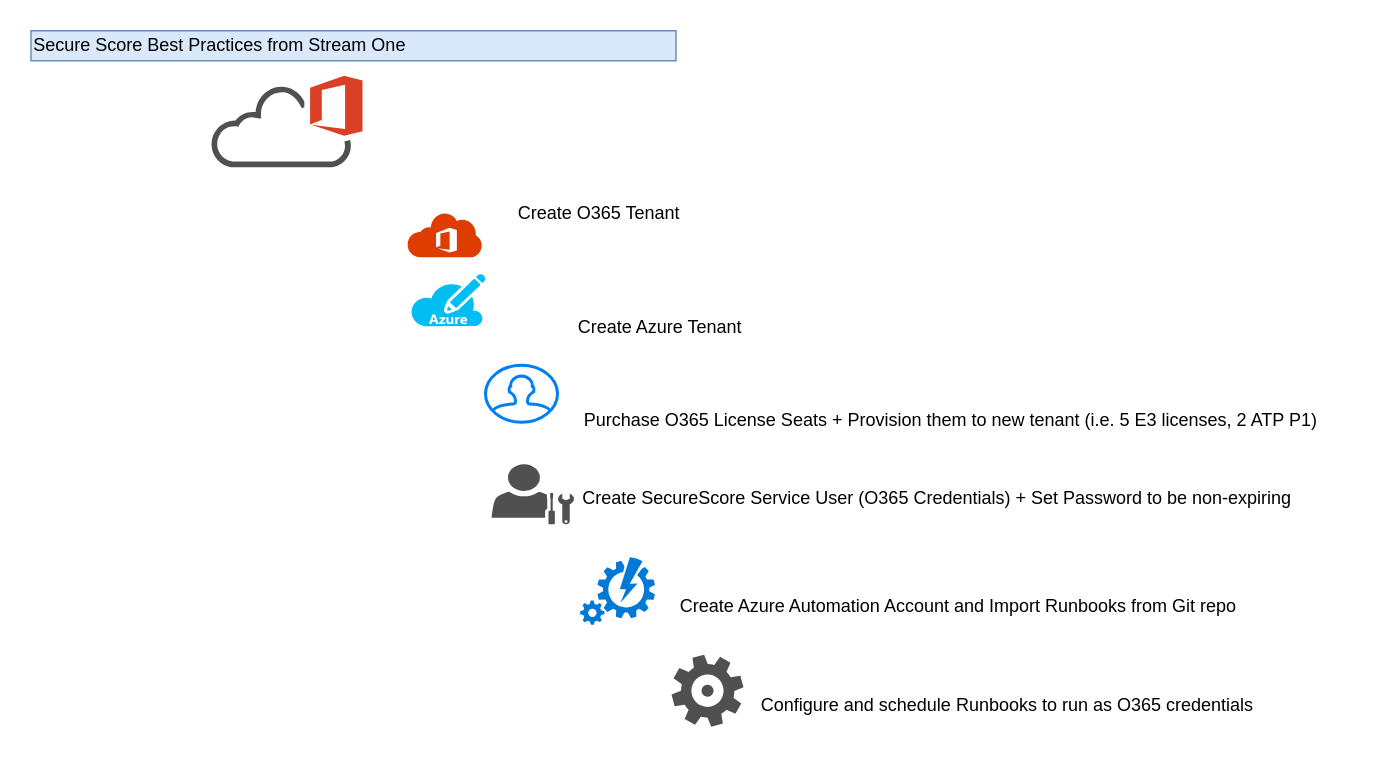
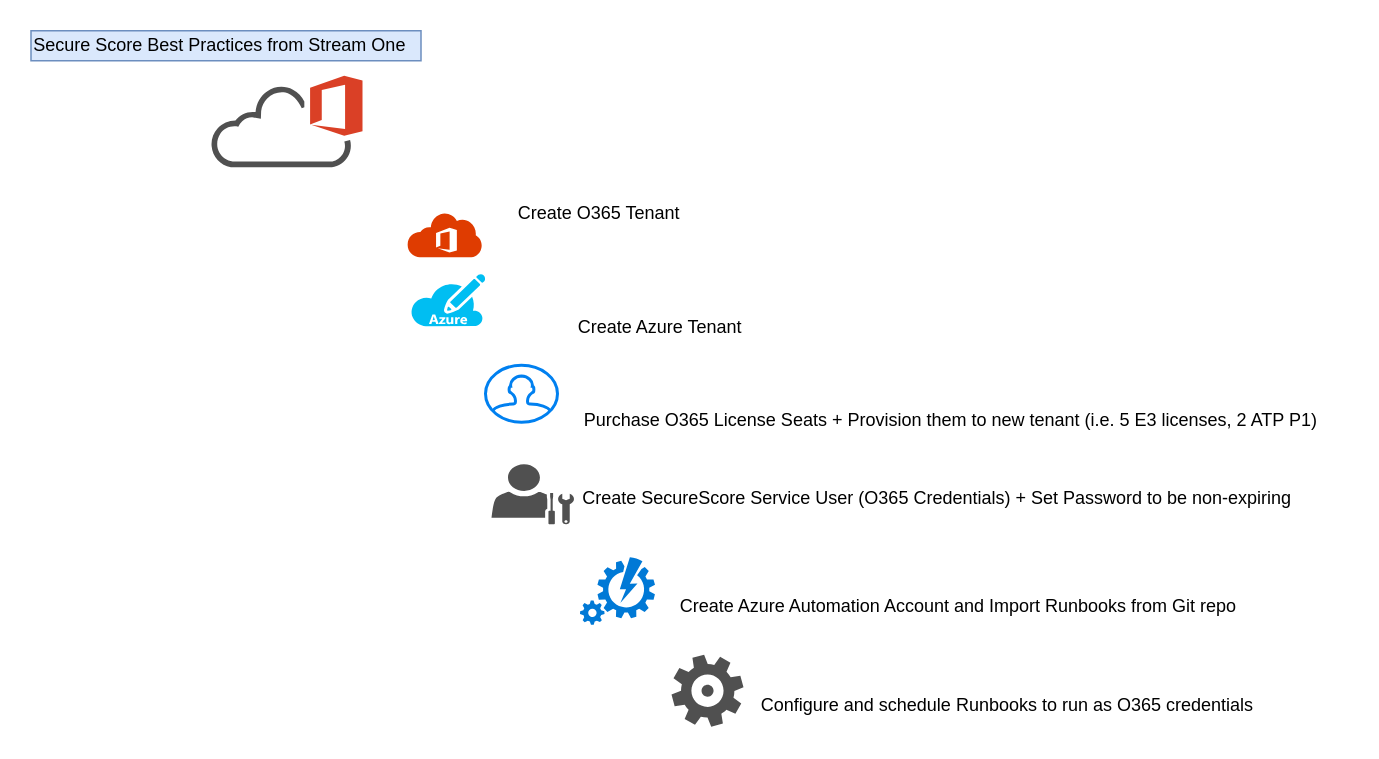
- <mxCell id="11" value="Secure Score Best Practices from Stream One" style="text;html=1;resizable=0;points=[];autosize=1;align=left;verticalAlign=top;spacingTop=-4;fillColor=#dae8fc;strokeColor=#6c8ebf;" vertex="1" parent="1"><mxGeometry x="20" y="20" width="430" height="20" as="geometry" /></mxCell>
+ <mxCell id="11" value="Secure Score Best Practices from Stream One" style="text;html=1;resizable=0;points=[];autosize=1;align=left;verticalAlign=top;spacingTop=-4;fillColor=#dae8fc;strokeColor=#6c8ebf;" vertex="1" parent="1"><mxGeometry x="20" y="20" width="260" height="20" as="geometry" /></mxCell>
